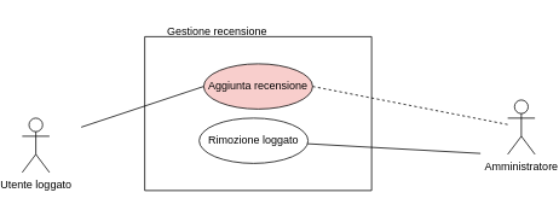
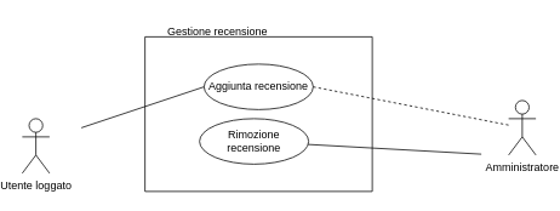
- <mxCell id="5" value="Aggiunta recensione" style="ellipse;whiteSpace=wrap;html=1;fillColor=#f8cecc;" vertex="1" parent="4"><mxGeometry x="65" y="30" width="120" height="50" as="geometry" /></mxCell>
+ <mxCell id="5" value="Aggiunta recensione" style="ellipse;whiteSpace=wrap;html=1;" vertex="1" parent="4"><mxGeometry x="65" y="30" width="120" height="50" as="geometry" /></mxCell>
- <mxCell id="2" value="Rimozione loggato" style="ellipse;whiteSpace=wrap;html=1;" vertex="1" parent="1"><mxGeometry x="215" y="130" width="120" height="50" as="geometry" /></mxCell>
+ <mxCell id="2" value="Rimozione recensione" style="ellipse;whiteSpace=wrap;html=1;" vertex="1" parent="1"><mxGeometry x="215" y="130" width="120" height="50" as="geometry" /></mxCell>
